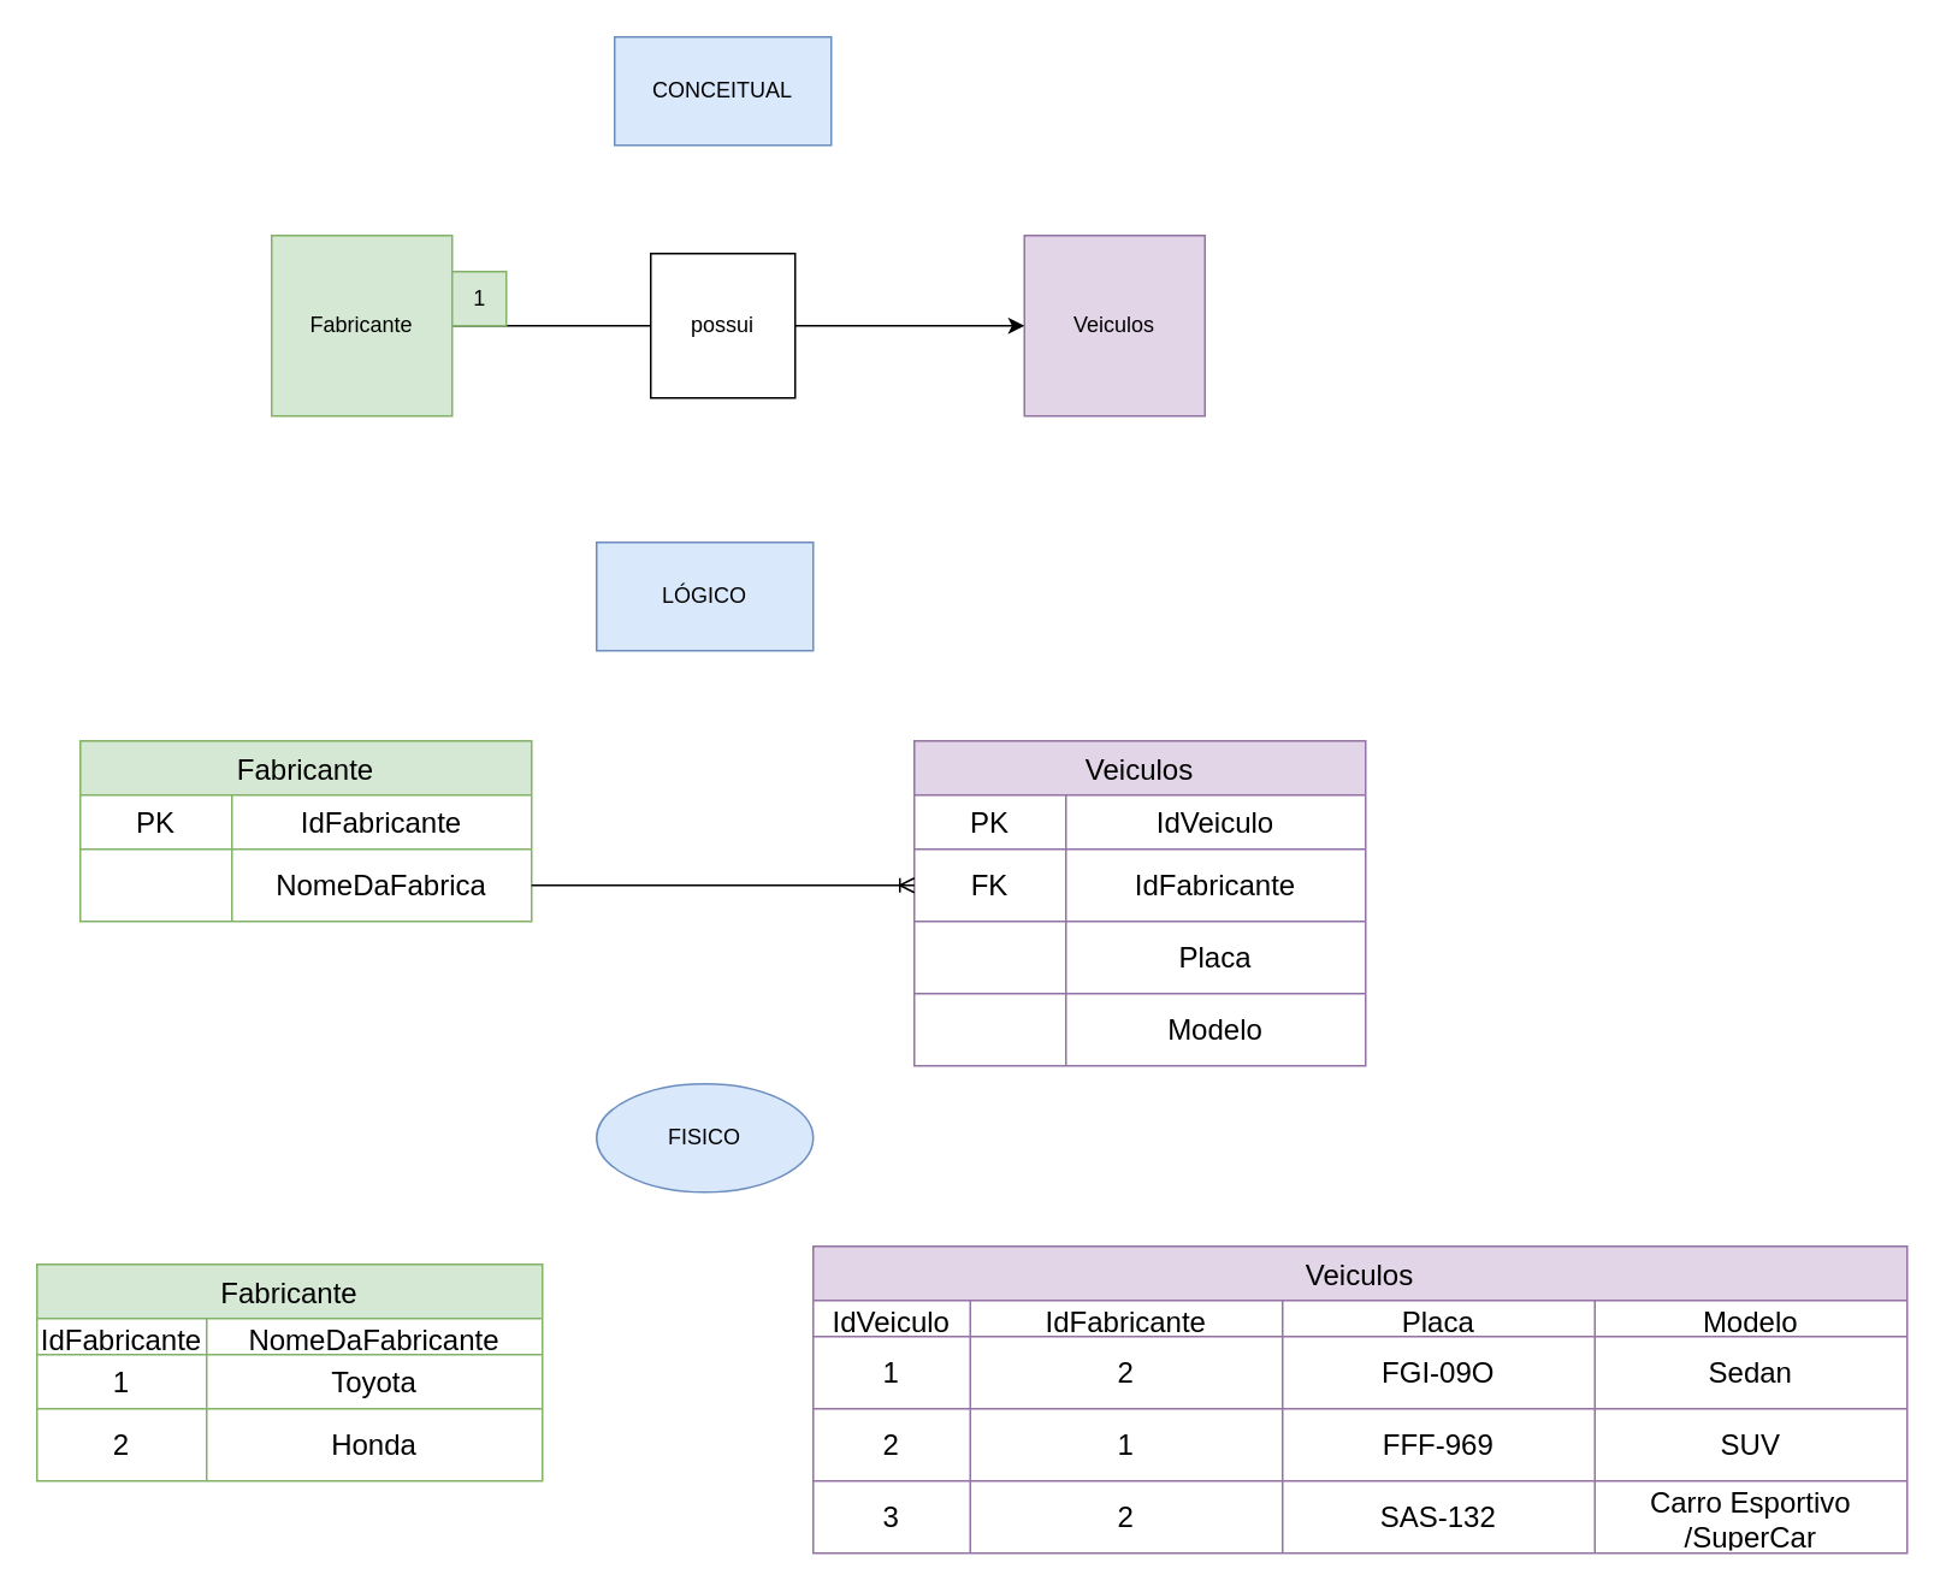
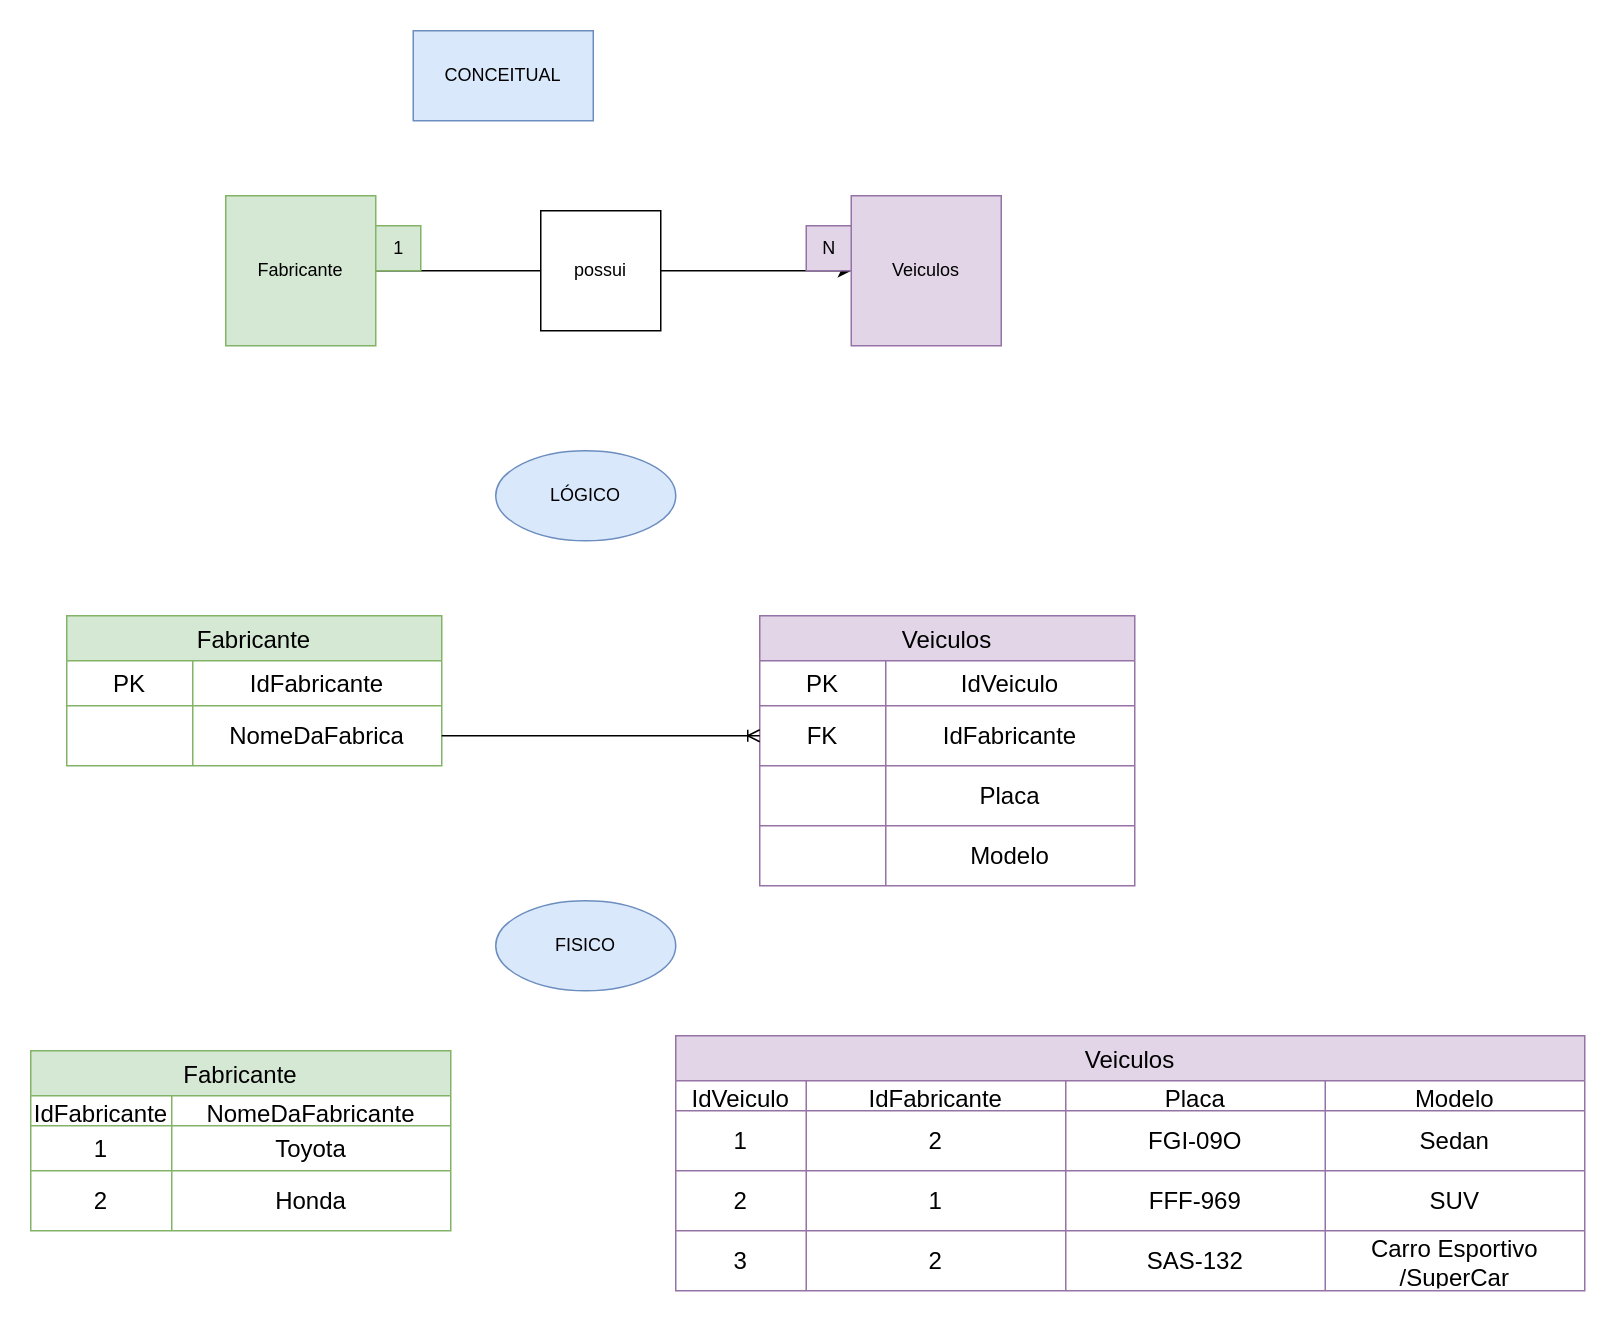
- <mxCell id="16" value="CONCEITUAL" style="whiteSpace=wrap;html=1;fillColor=#dae8fc;strokeColor=#6c8ebf;" vertex="1" parent="1"><mxGeometry x="340" y="20" width="120" height="60" as="geometry" /></mxCell>
+ <mxCell id="16" value="CONCEITUAL" style="whiteSpace=wrap;html=1;fillColor=#dae8fc;strokeColor=#6c8ebf;" vertex="1" parent="1"><mxGeometry x="275" y="20" width="120" height="60" as="geometry" /></mxCell>
+ <mxCell id="7" value="N" style="text;html=1;align=center;verticalAlign=middle;resizable=0;points=[];autosize=1;strokeColor=#9673a6;fillColor=#e1d5e7;" parent="1" vertex="1"><mxGeometry x="537" y="150" width="30" height="30" as="geometry" /></mxCell>
- <mxCell id="31" value="LÓGICO" style="whiteSpace=wrap;html=1;fillColor=#dae8fc;strokeColor=#6c8ebf;" vertex="1" parent="1"><mxGeometry x="330" y="300" width="120" height="60" as="geometry" /></mxCell>
+ <mxCell id="31" value="LÓGICO" style="ellipse;whiteSpace=wrap;html=1;fillColor=#dae8fc;strokeColor=#6c8ebf;" vertex="1" parent="1"><mxGeometry x="330" y="300" width="120" height="60" as="geometry" /></mxCell>
